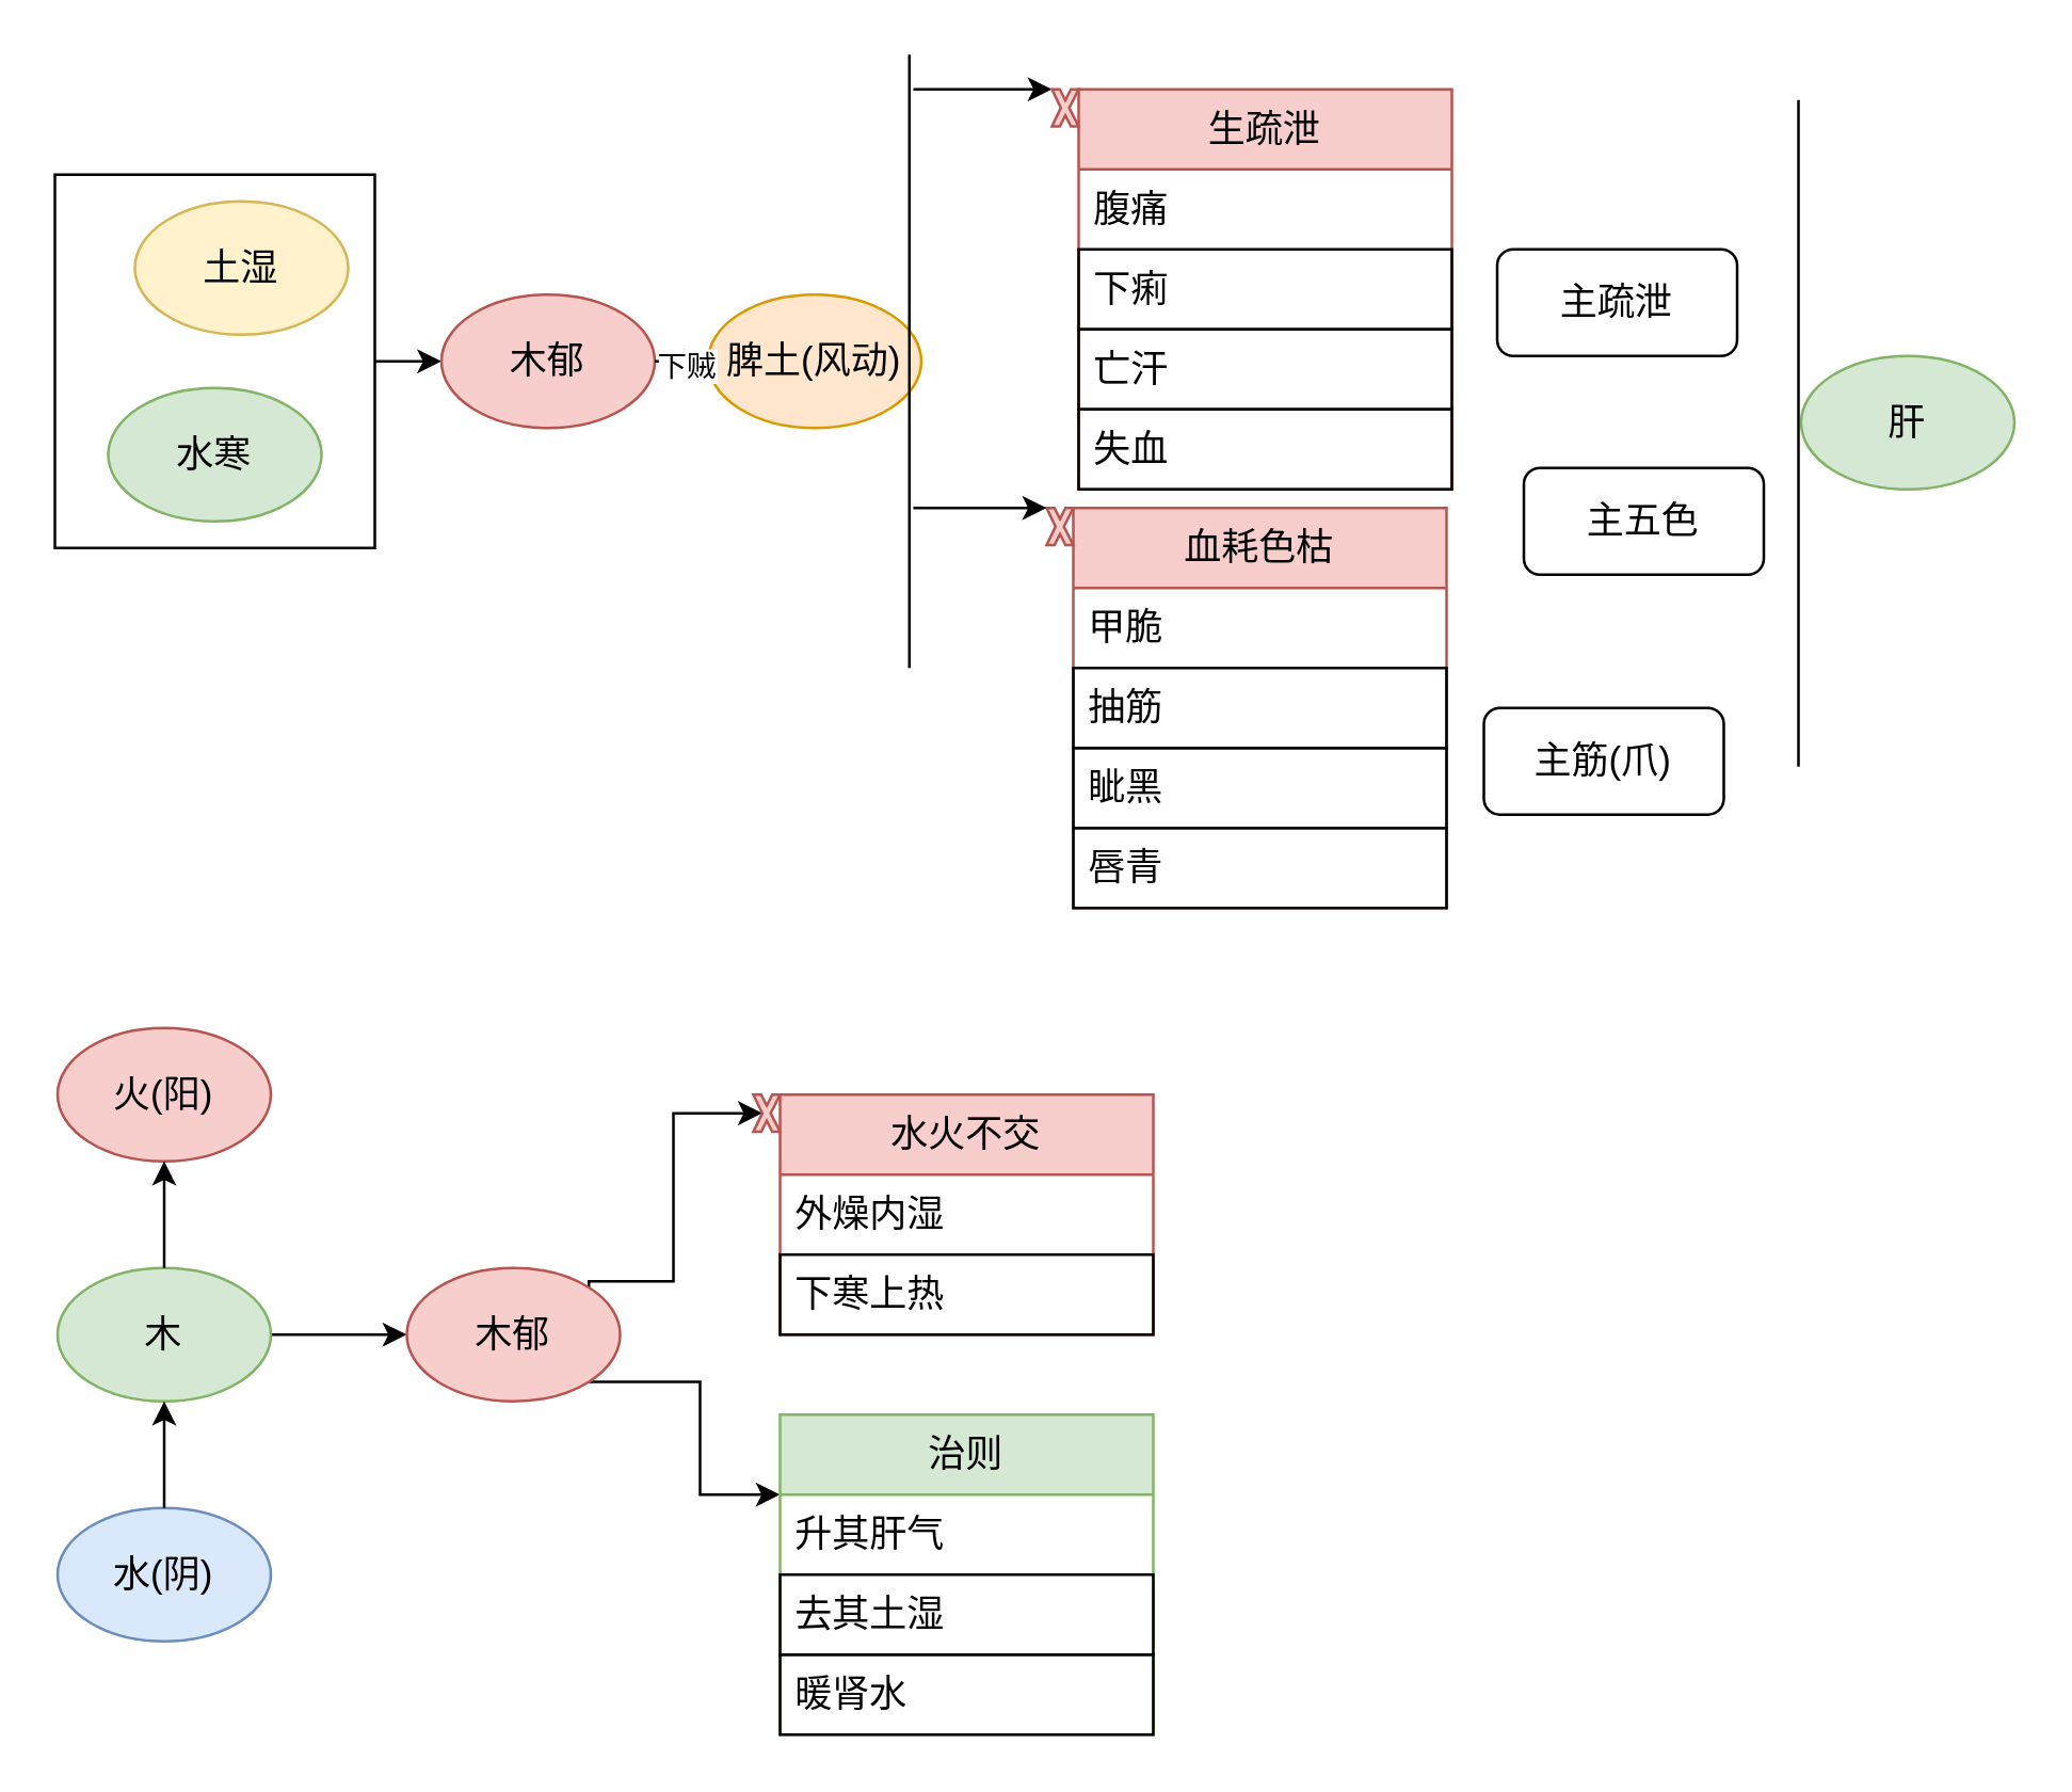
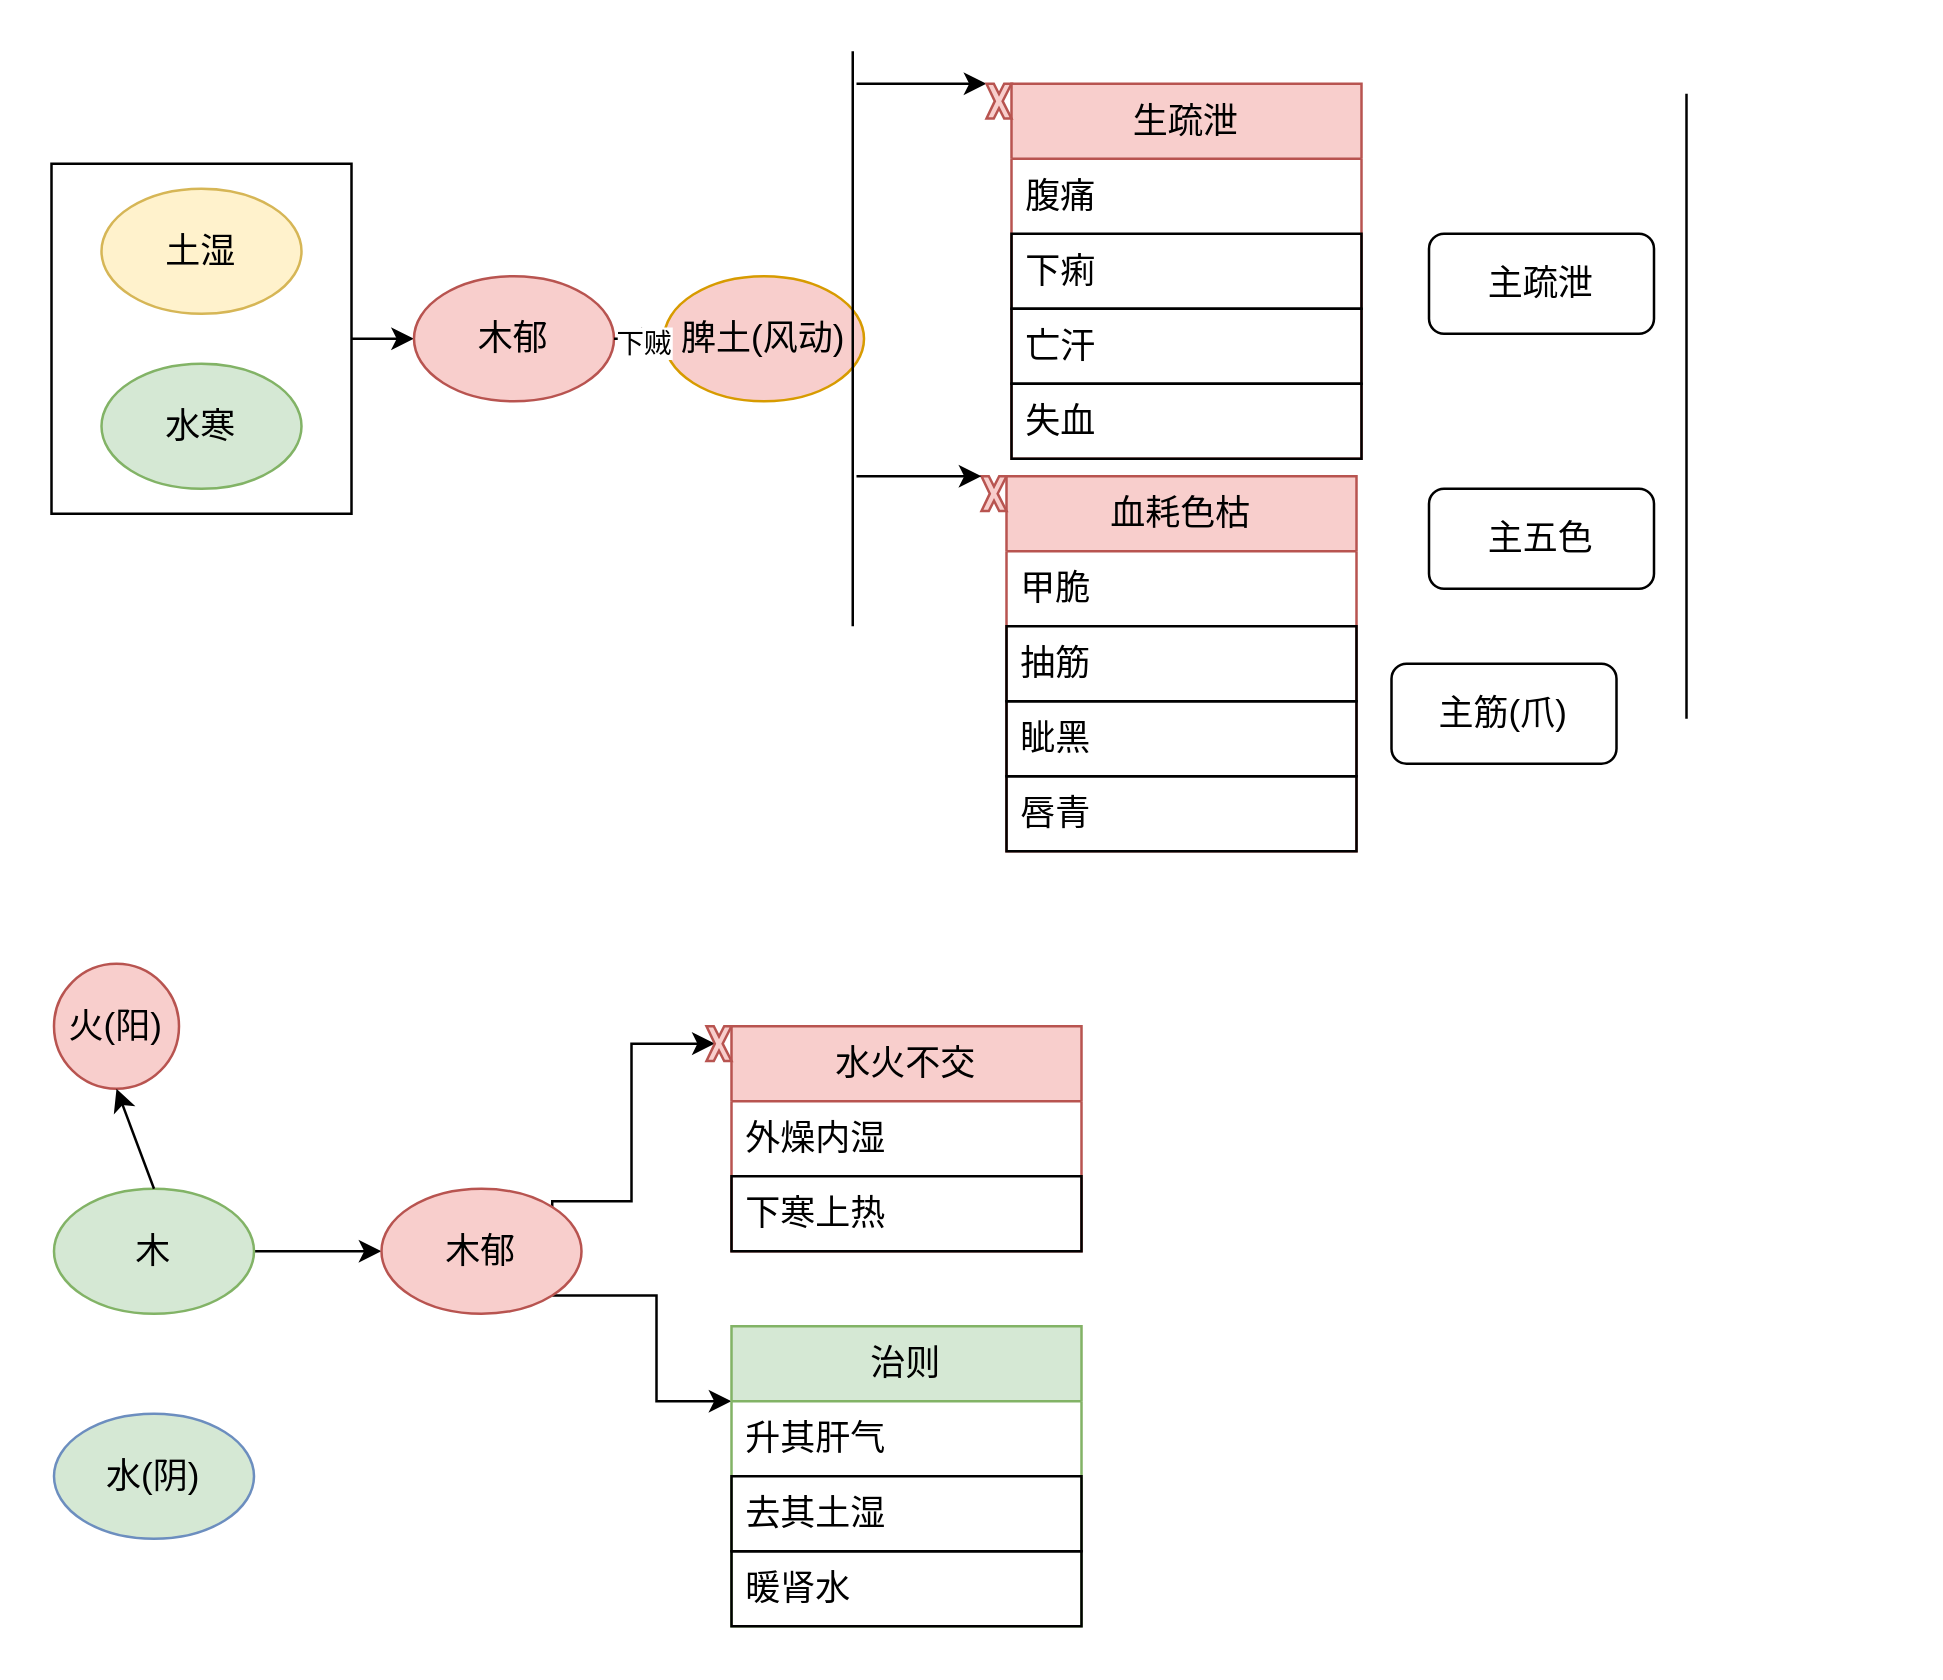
- <mxCell id="5" value="土湿" style="ellipse;whiteSpace=wrap;html=1;fontSize=14;fillColor=#fff2cc;strokeColor=#d6b656;" vertex="1" parent="1"><mxGeometry x="50" y="75" width="80" height="50" as="geometry" /></mxCell>
+ <mxCell id="5" value="土湿" style="ellipse;whiteSpace=wrap;html=1;fontSize=14;fillColor=#fff2cc;strokeColor=#d6b656;" vertex="1" parent="1"><mxGeometry x="40" y="75" width="80" height="50" as="geometry" /></mxCell>
- <mxCell id="31" value="主疏泄" style="rounded=1;whiteSpace=wrap;html=1;fontSize=14;" vertex="1" parent="1"><mxGeometry x="561" y="93" width="90" height="40" as="geometry" /></mxCell>
+ <mxCell id="31" value="主疏泄" style="rounded=1;whiteSpace=wrap;html=1;fontSize=14;" vertex="1" parent="1"><mxGeometry x="571" y="93" width="90" height="40" as="geometry" /></mxCell>
- <mxCell id="7" value="脾土(风动)" style="ellipse;whiteSpace=wrap;html=1;fontSize=14;fillColor=#ffe6cc;strokeColor=#d79b00;" vertex="1" parent="1"><mxGeometry x="265" y="110" width="80" height="50" as="geometry" /></mxCell>
+ <mxCell id="7" value="脾土(风动)" style="ellipse;whiteSpace=wrap;html=1;fontSize=14;fillColor=#f8cecc;strokeColor=#d79b00;" vertex="1" parent="1"><mxGeometry x="265" y="110" width="80" height="50" as="geometry" /></mxCell>
- <mxCell id="10" value="肝" style="ellipse;whiteSpace=wrap;html=1;fontSize=14;fillColor=#d5e8d4;strokeColor=#82b366;" vertex="1" parent="1"><mxGeometry x="675" y="133" width="80" height="50" as="geometry" /></mxCell>
- <mxCell id="11" value="主五色" style="rounded=1;whiteSpace=wrap;html=1;fontSize=14;" vertex="1" parent="1"><mxGeometry x="571" y="175" width="90" height="40" as="geometry" /></mxCell>
+ <mxCell id="11" value="主五色" style="rounded=1;whiteSpace=wrap;html=1;fontSize=14;" vertex="1" parent="1"><mxGeometry x="571" y="195" width="90" height="40" as="geometry" /></mxCell>
- <mxCell id="34" value="火(阳)" style="ellipse;whiteSpace=wrap;html=1;fontSize=14;fillColor=#f8cecc;strokeColor=#b85450;" vertex="1" parent="1"><mxGeometry x="21" y="385" width="80" height="50" as="geometry" /></mxCell>
+ <mxCell id="34" value="火(阳)" style="ellipse;whiteSpace=wrap;html=1;fontSize=14;fillColor=#f8cecc;strokeColor=#b85450;" vertex="1" parent="1"><mxGeometry x="21" y="385" width="50" height="50" as="geometry" /></mxCell>
- <mxCell id="36" value="" style="endArrow=classic;html=1;rounded=0;entryX=0.5;entryY=1;entryDx=0;entryDy=0;exitX=0.5;exitY=0;exitDx=0;exitDy=0;" edge="1" parent="1" source="35" target="33"><mxGeometry width="50" height="50" relative="1" as="geometry"><mxPoint x="31" y="595" as="sourcePoint" /><mxPoint x="81" y="545" as="targetPoint" /></mxGeometry></mxCell>
- <mxCell id="35" value="水(阴)" style="ellipse;whiteSpace=wrap;html=1;fontSize=14;fillColor=#dae8fc;strokeColor=#6c8ebf;" vertex="1" parent="1"><mxGeometry x="21" y="565" width="80" height="50" as="geometry" /></mxCell>
+ <mxCell id="35" value="水(阴)" style="ellipse;whiteSpace=wrap;html=1;fontSize=14;fillColor=#d5e8d4;strokeColor=#6c8ebf;" vertex="1" parent="1"><mxGeometry x="21" y="565" width="80" height="50" as="geometry" /></mxCell>
